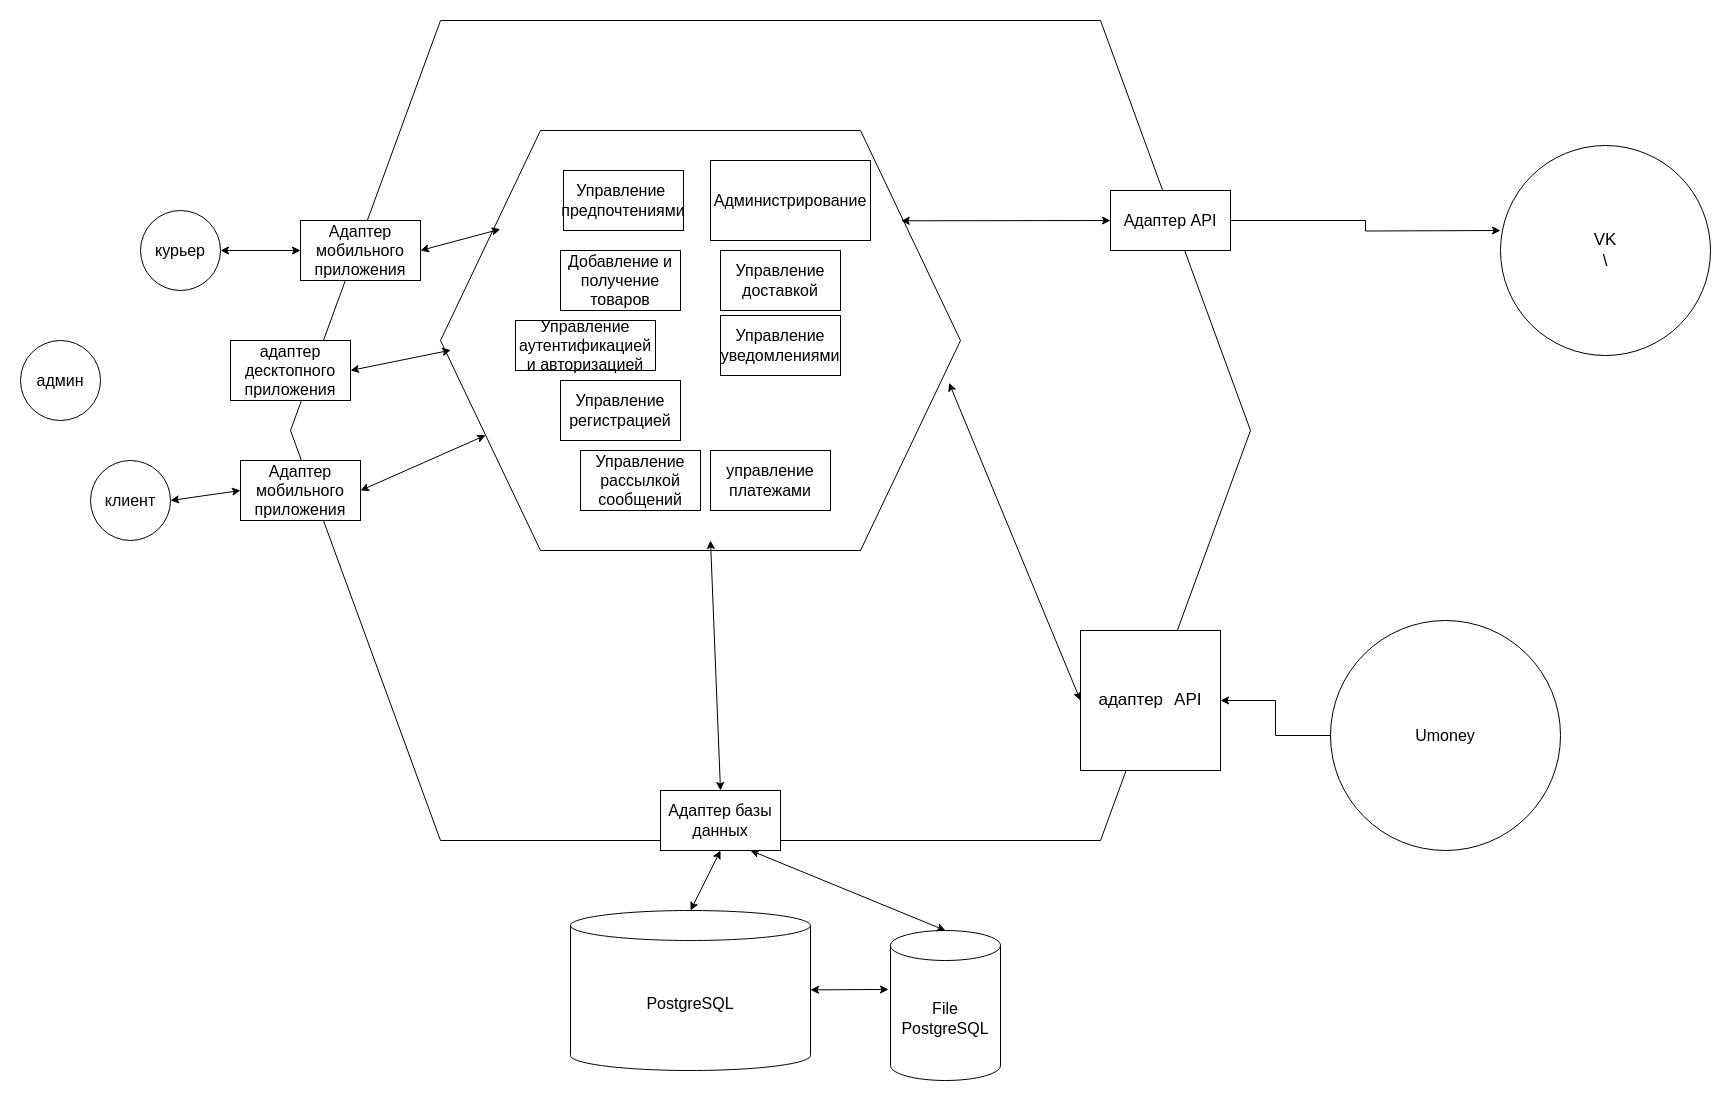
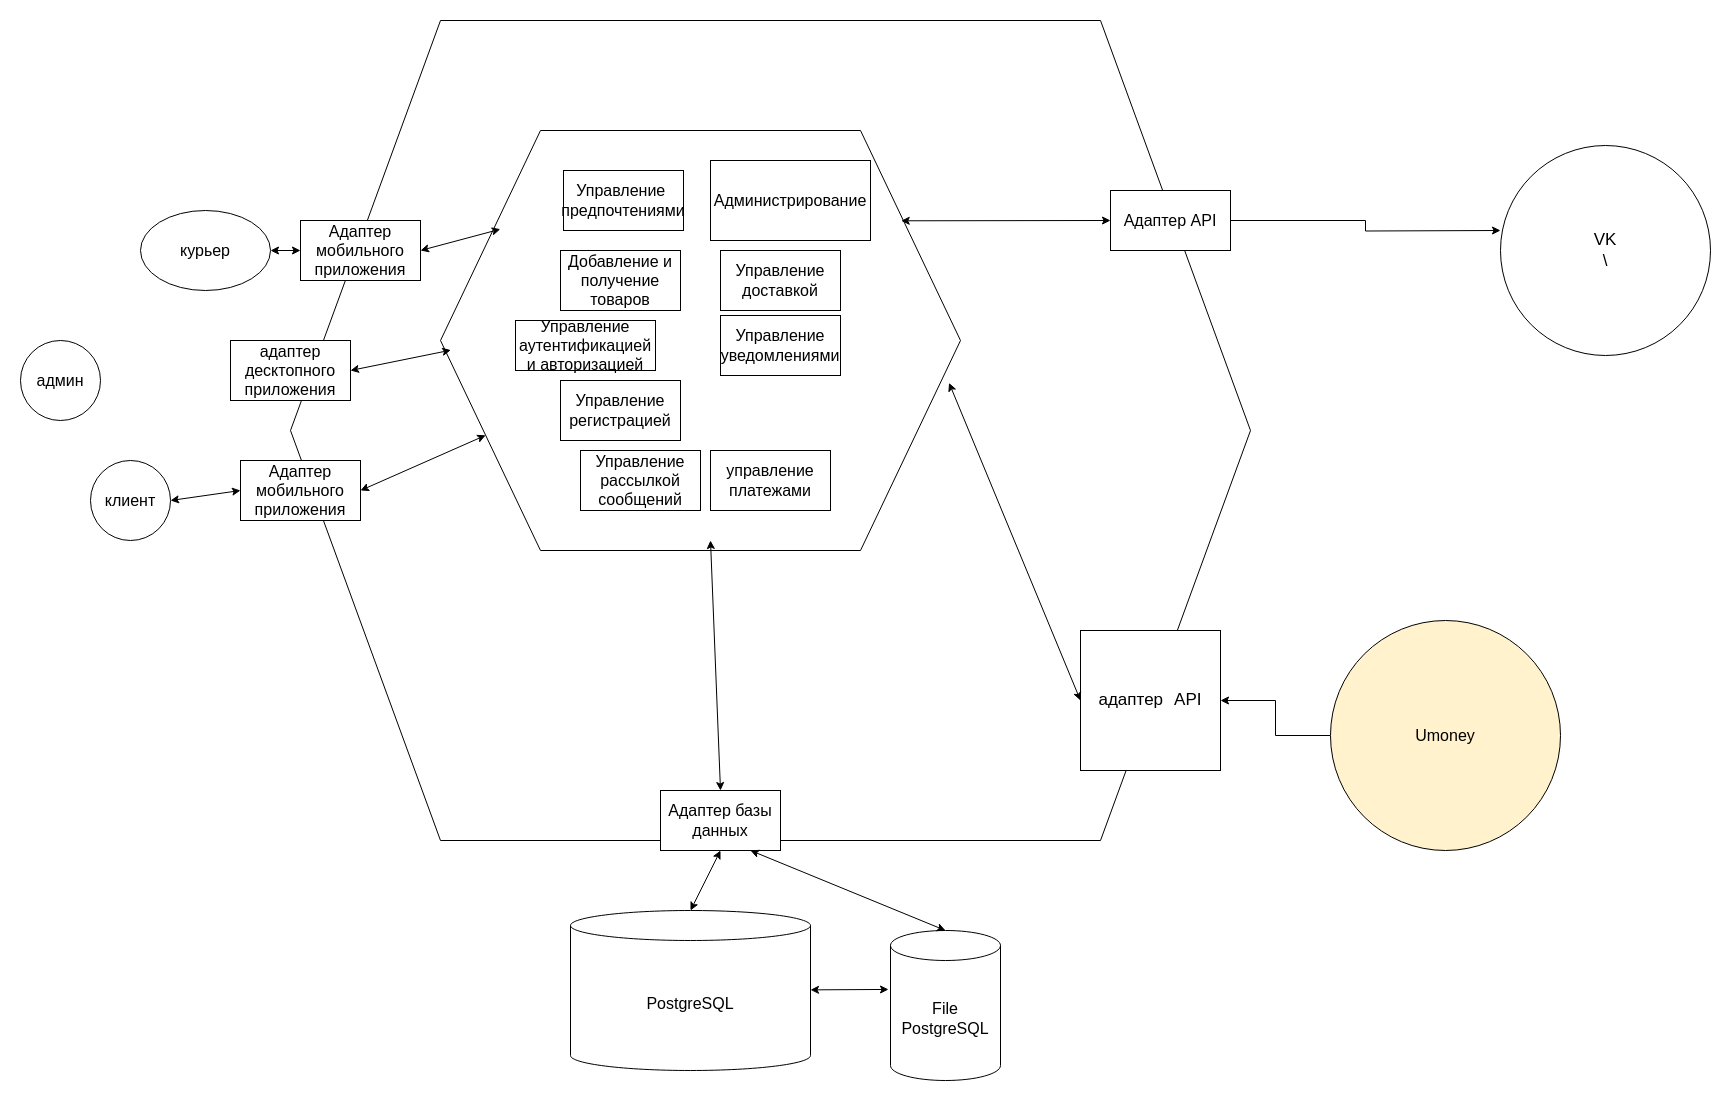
- <mxCell id="23" value="курьер" style="ellipse;whiteSpace=wrap;html=1;aspect=fixed;fontSize=16;" vertex="1" parent="1"><mxGeometry x="140" y="210" width="80" height="80" as="geometry" /></mxCell>
+ <mxCell id="23" value="курьер" style="ellipse;whiteSpace=wrap;html=1;aspect=fixed;fontSize=16;" vertex="1" parent="1"><mxGeometry x="140" y="210" width="130" height="80" as="geometry" /></mxCell>
- <mxCell id="36" value="Umoney" style="ellipse;whiteSpace=wrap;html=1;aspect=fixed;fontSize=16;" vertex="1" parent="1"><mxGeometry x="1330" y="620" width="230" height="230" as="geometry" /></mxCell>
+ <mxCell id="36" value="Umoney" style="ellipse;whiteSpace=wrap;html=1;aspect=fixed;fontSize=16;fillColor=#fff2cc;" vertex="1" parent="1"><mxGeometry x="1330" y="620" width="230" height="230" as="geometry" /></mxCell>
